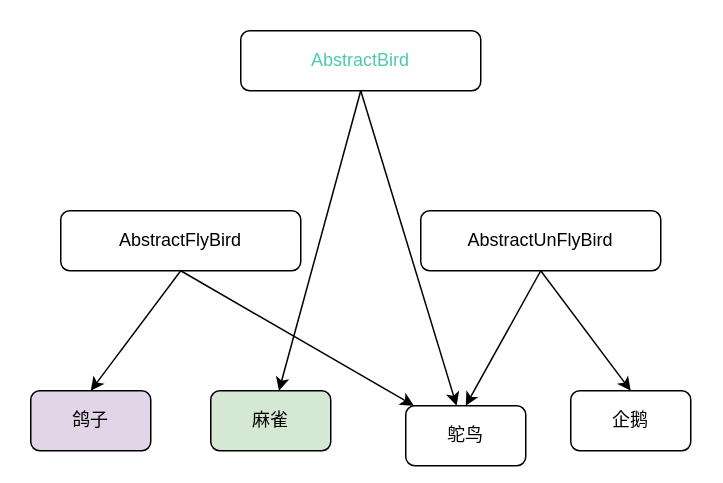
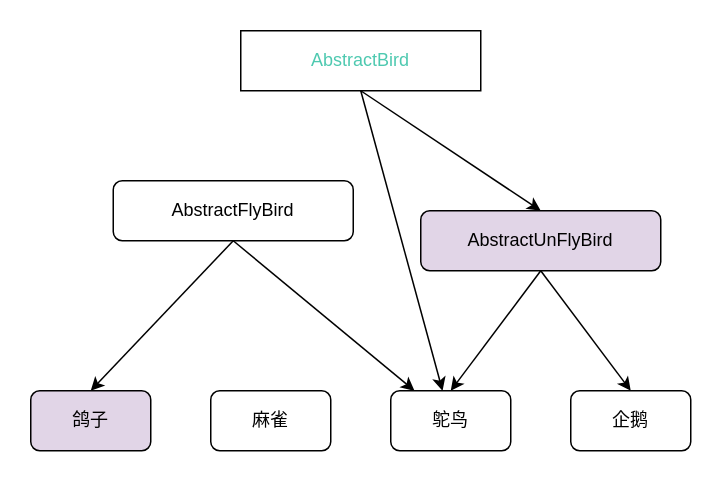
- <mxCell id="4" value="&lt;font color=&quot;#4ec9b0&quot;&gt;AbstractBird&lt;/font&gt;" style="rounded=1;whiteSpace=wrap;html=1;" vertex="1" parent="1"><mxGeometry x="160" y="20" width="160" height="40" as="geometry" /></mxCell>
+ <mxCell id="4" value="&lt;font color=&quot;#4ec9b0&quot;&gt;AbstractBird&lt;/font&gt;" style="whiteSpace=wrap;html=1;rounded=0;" vertex="1" parent="1"><mxGeometry x="160" y="20" width="160" height="40" as="geometry" /></mxCell>
- <mxCell id="3" style="edgeStyle=none;html=1;exitX=0.5;exitY=1;exitDx=0;exitDy=0;" edge="1" parent="1" source="4" target="12"><mxGeometry relative="1" as="geometry" /></mxCell>
+ <mxCell id="3" style="edgeStyle=none;html=1;exitX=0.5;exitY=1;exitDx=0;exitDy=0;entryX=0.5;entryY=0;entryDx=0;entryDy=0;" edge="1" parent="1" source="4" target="10"><mxGeometry relative="1" as="geometry" /></mxCell>
- <mxCell id="7" value="AbstractFlyBird" style="rounded=1;whiteSpace=wrap;html=1;" vertex="1" parent="1"><mxGeometry x="40" y="140" width="160" height="40" as="geometry" /></mxCell>
+ <mxCell id="7" value="AbstractFlyBird" style="rounded=1;whiteSpace=wrap;html=1;" vertex="1" parent="1"><mxGeometry x="75" y="120" width="160" height="40" as="geometry" /></mxCell>
- <mxCell id="10" value="&lt;span&gt;AbstractUnFlyBird&lt;/span&gt;" style="rounded=1;whiteSpace=wrap;html=1;" vertex="1" parent="1"><mxGeometry x="280" y="140" width="160" height="40" as="geometry" /></mxCell>
+ <mxCell id="10" value="&lt;span&gt;AbstractUnFlyBird&lt;/span&gt;" style="rounded=1;whiteSpace=wrap;html=1;fillColor=#e1d5e7;" vertex="1" parent="1"><mxGeometry x="280" y="140" width="160" height="40" as="geometry" /></mxCell>
- <mxCell id="12" value="麻雀" style="rounded=1;whiteSpace=wrap;html=1;fillColor=#d5e8d4;" vertex="1" parent="1"><mxGeometry x="140" y="260" width="80" height="40" as="geometry" /></mxCell>
+ <mxCell id="12" value="麻雀" style="rounded=1;whiteSpace=wrap;html=1;" vertex="1" parent="1"><mxGeometry x="140" y="260" width="80" height="40" as="geometry" /></mxCell>
- <mxCell id="13" value="鸵鸟" style="rounded=1;whiteSpace=wrap;html=1;" vertex="1" parent="1"><mxGeometry x="270" y="270" width="80" height="40" as="geometry" /></mxCell>
+ <mxCell id="13" value="鸵鸟" style="rounded=1;whiteSpace=wrap;html=1;" vertex="1" parent="1"><mxGeometry x="260" y="260" width="80" height="40" as="geometry" /></mxCell>
